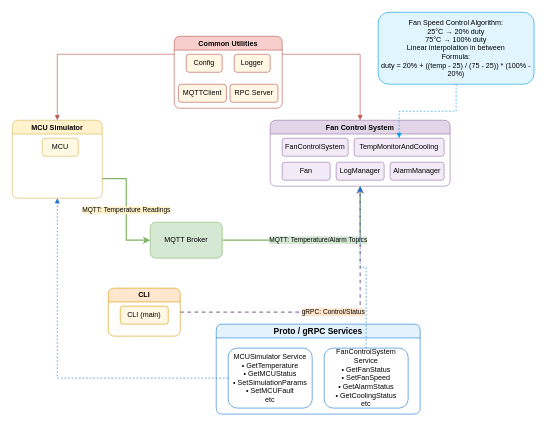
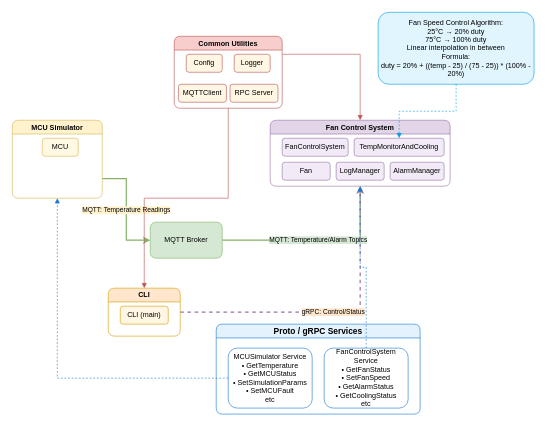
- <mxCell id="20" value="" style="edgeStyle=orthogonalEdgeStyle;rounded=0;html=1;strokeColor=#B85450;endArrow=block;exitX=0;exitY=0.25;exitDx=0;exitDy=0;" parent="1" source="13" target="2" edge="1"><mxGeometry relative="1" as="geometry"><mxPoint x="250" y="15" as="sourcePoint" /></mxGeometry></mxCell>
+ <mxCell id="22" value="" style="edgeStyle=orthogonalEdgeStyle;rounded=0;html=1;strokeColor=#B85450;endArrow=block;exitX=0.5;exitY=1;exitDx=0;exitDy=0;" parent="1" source="13" target="11" edge="1"><mxGeometry relative="1" as="geometry"><mxPoint x="380" y="170" as="sourcePoint" /></mxGeometry></mxCell>
